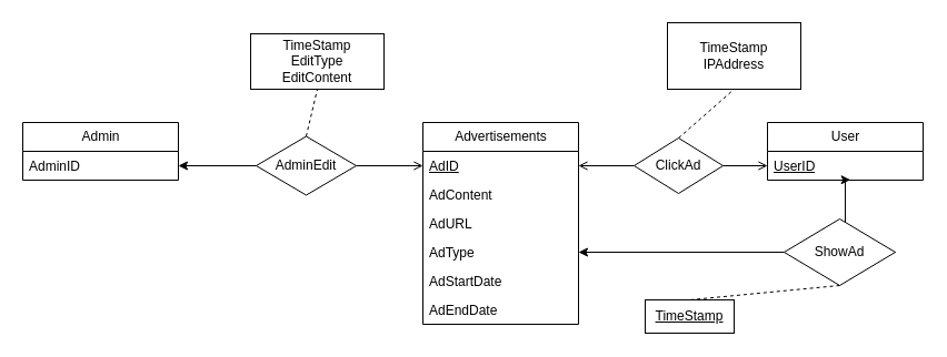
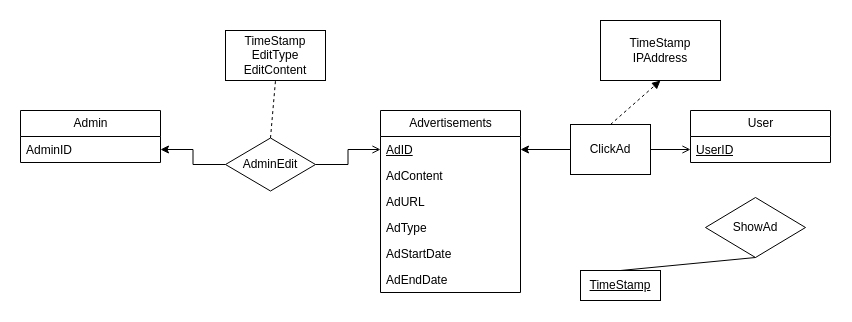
- <mxCell id="24" value="TimeStamp&lt;br&gt;EditType&lt;br&gt;EditContent" style="rounded=0;whiteSpace=wrap;html=1;" vertex="1" parent="1"><mxGeometry x="225" y="30" width="120" height="50" as="geometry" /></mxCell>
+ <mxCell id="24" value="TimeStamp&lt;br&gt;EditType&lt;br&gt;EditContent" style="rounded=0;whiteSpace=wrap;html=1;" vertex="1" parent="1"><mxGeometry x="225" y="30" width="100" height="50" as="geometry" /></mxCell>
- <mxCell id="20" value="" style="endArrow=none;dashed=1;html=1;rounded=0;entryX=0.5;entryY=1;entryDx=0;entryDy=0;exitX=0.5;exitY=0;exitDx=0;exitDy=0;" edge="1" parent="1" source="18" target="19"><mxGeometry width="50" height="50" relative="1" as="geometry"><mxPoint x="510" y="170" as="sourcePoint" /><mxPoint x="560" y="120" as="targetPoint" /></mxGeometry></mxCell>
+ <mxCell id="20" value="" style="endArrow=block;dashed=1;html=1;rounded=0;entryX=0.5;entryY=1;entryDx=0;entryDy=0;exitX=0.5;exitY=0;exitDx=0;exitDy=0;" edge="1" parent="1" source="18" target="19"><mxGeometry width="50" height="50" relative="1" as="geometry"><mxPoint x="510" y="170" as="sourcePoint" /><mxPoint x="560" y="120" as="targetPoint" /></mxGeometry></mxCell>
- <mxCell id="23" value="AdminEdit" style="rhombus;whiteSpace=wrap;html=1;" vertex="1" parent="1"><mxGeometry x="230" y="122.5" width="90" height="53" as="geometry" /></mxCell>
+ <mxCell id="23" value="AdminEdit" style="rhombus;whiteSpace=wrap;html=1;" vertex="1" parent="1"><mxGeometry x="225" y="137.5" width="90" height="53" as="geometry" /></mxCell>
- <mxCell id="16" style="edgeStyle=orthogonalEdgeStyle;rounded=0;orthogonalLoop=1;jettySize=auto;html=1;exitX=0;exitY=0.5;exitDx=0;exitDy=0;entryX=1;entryY=0.5;entryDx=0;entryDy=0;endArrow=open;" edge="1" parent="1" source="18" target="3"><mxGeometry relative="1" as="geometry" /></mxCell>
+ <mxCell id="16" style="edgeStyle=orthogonalEdgeStyle;rounded=0;orthogonalLoop=1;jettySize=auto;html=1;exitX=0;exitY=0.5;exitDx=0;exitDy=0;entryX=1;entryY=0.5;entryDx=0;entryDy=0;" edge="1" parent="1" source="18" target="3"><mxGeometry relative="1" as="geometry" /></mxCell>
- <mxCell id="18" value="ClickAd" style="rhombus;whiteSpace=wrap;html=1;" vertex="1" parent="1"><mxGeometry x="570" y="124" width="80" height="50" as="geometry" /></mxCell>
+ <mxCell id="18" value="ClickAd" style="whiteSpace=wrap;html=1;rounded=0;" vertex="1" parent="1"><mxGeometry x="570" y="124" width="80" height="50" as="geometry" /></mxCell>
- <mxCell id="10" style="edgeStyle=orthogonalEdgeStyle;rounded=0;orthogonalLoop=1;jettySize=auto;html=1;exitX=1;exitY=0.5;exitDx=0;exitDy=0;entryX=0.533;entryY=0.987;entryDx=0;entryDy=0;entryPerimeter=0;" edge="1" parent="1" source="11" target="15"><mxGeometry relative="1" as="geometry"><Array as="points"><mxPoint x="760" y="227" /><mxPoint x="760" y="162" /></Array></mxGeometry></mxCell>
- <mxCell id="9" style="edgeStyle=orthogonalEdgeStyle;rounded=0;orthogonalLoop=1;jettySize=auto;html=1;exitX=0;exitY=0.5;exitDx=0;exitDy=0;entryX=1;entryY=0.5;entryDx=0;entryDy=0;" edge="1" parent="1" source="11" target="6"><mxGeometry relative="1" as="geometry" /></mxCell>
- <mxCell id="12" value="" style="endArrow=none;dashed=1;html=1;rounded=0;exitX=0.5;exitY=1;exitDx=0;exitDy=0;entryX=0.5;entryY=0;entryDx=0;entryDy=0;" edge="1" parent="1" source="11" target="13"><mxGeometry width="50" height="50" relative="1" as="geometry"><mxPoint x="470" y="390" as="sourcePoint" /><mxPoint x="520" y="340" as="targetPoint" /><Array as="points" /></mxGeometry></mxCell>
+ <mxCell id="12" value="" style="endArrow=none;dashed=0;html=1;rounded=0;exitX=0.5;exitY=1;exitDx=0;exitDy=0;entryX=0.5;entryY=0;entryDx=0;entryDy=0;" edge="1" parent="1" source="11" target="13"><mxGeometry width="50" height="50" relative="1" as="geometry"><mxPoint x="470" y="390" as="sourcePoint" /><mxPoint x="520" y="340" as="targetPoint" /><Array as="points" /></mxGeometry></mxCell>
